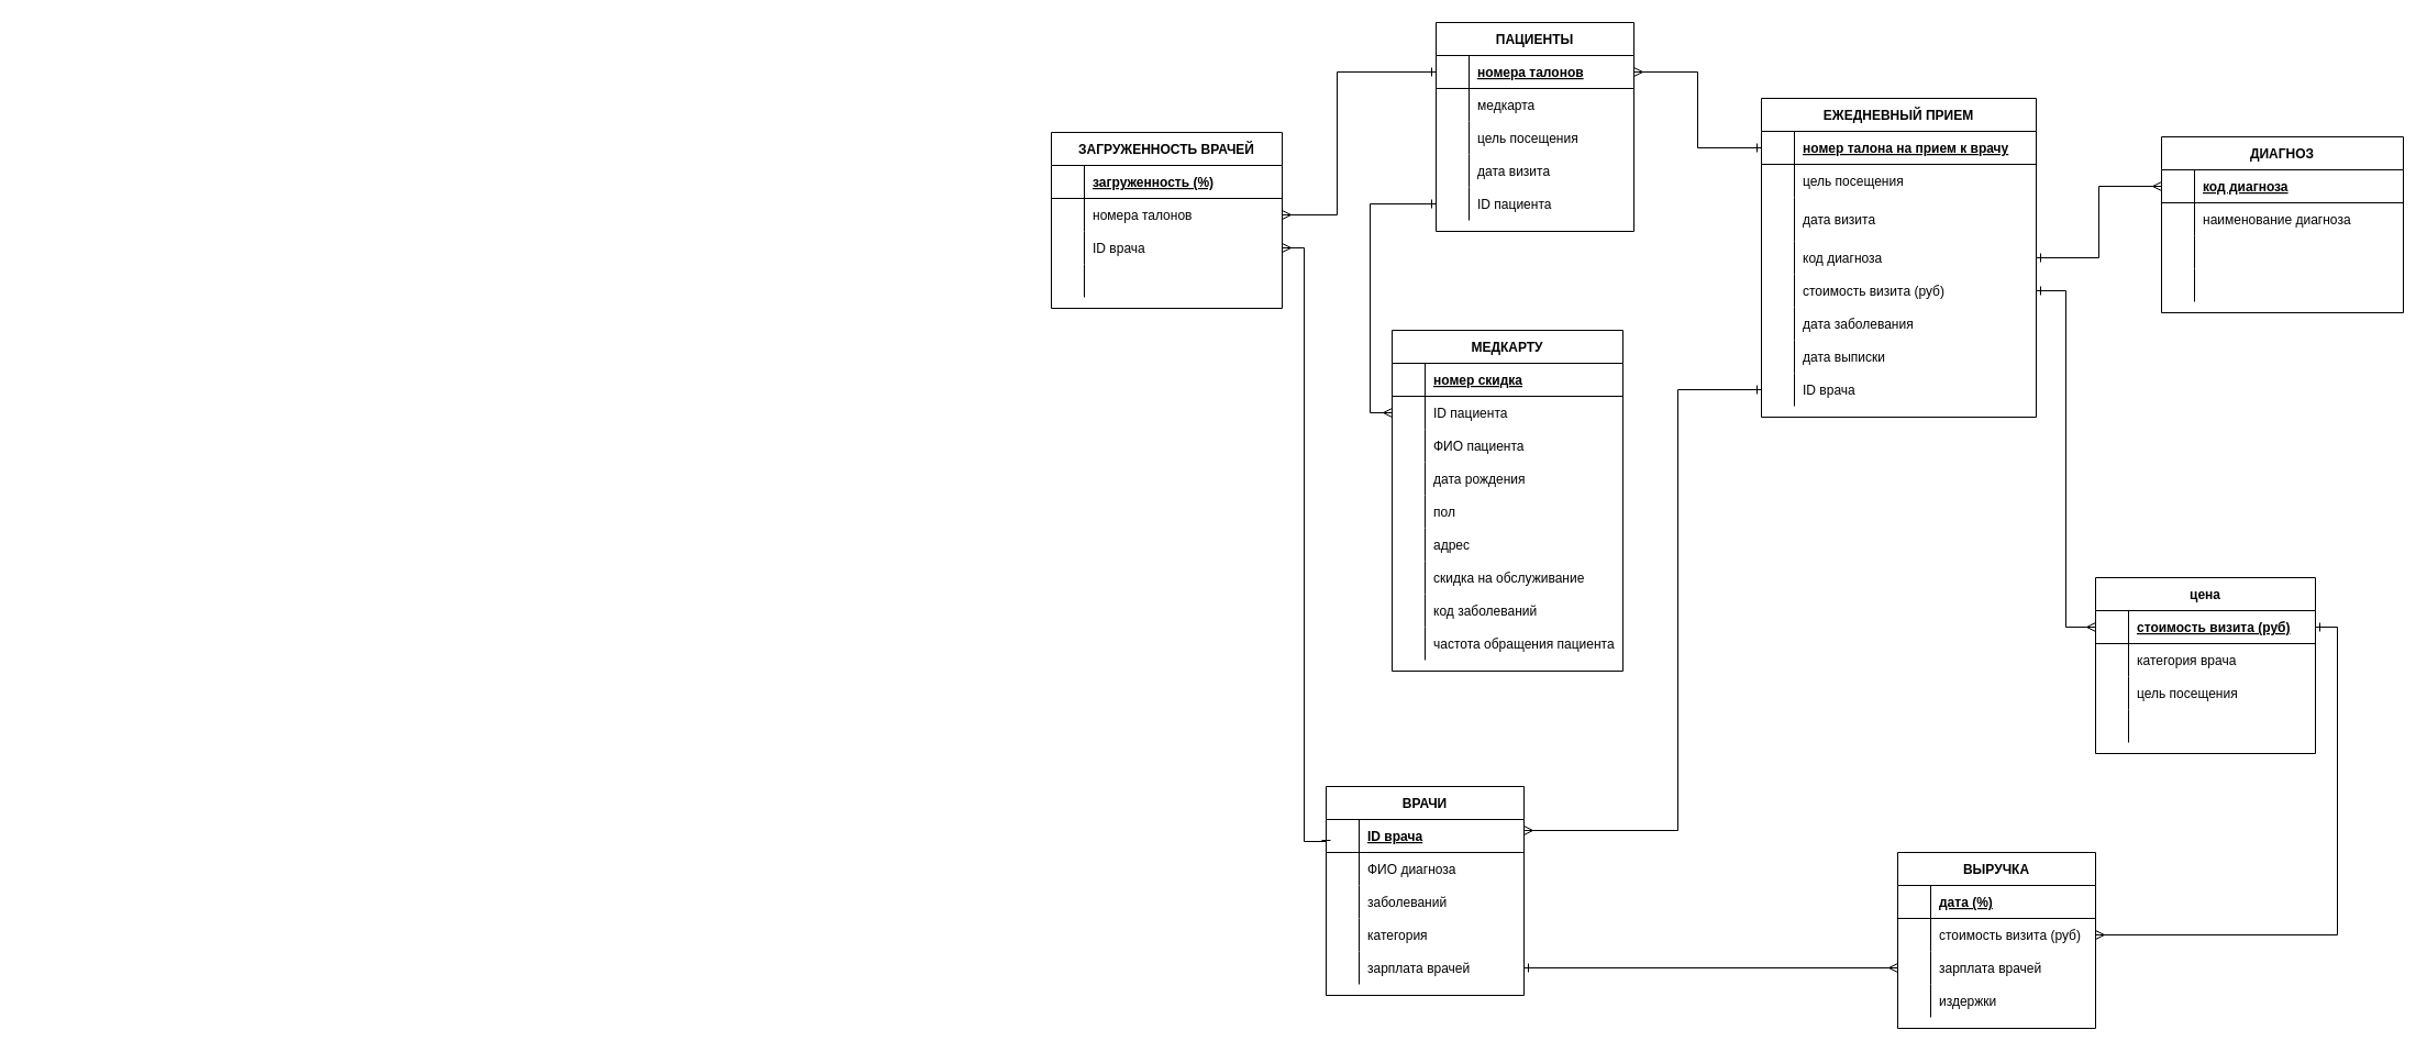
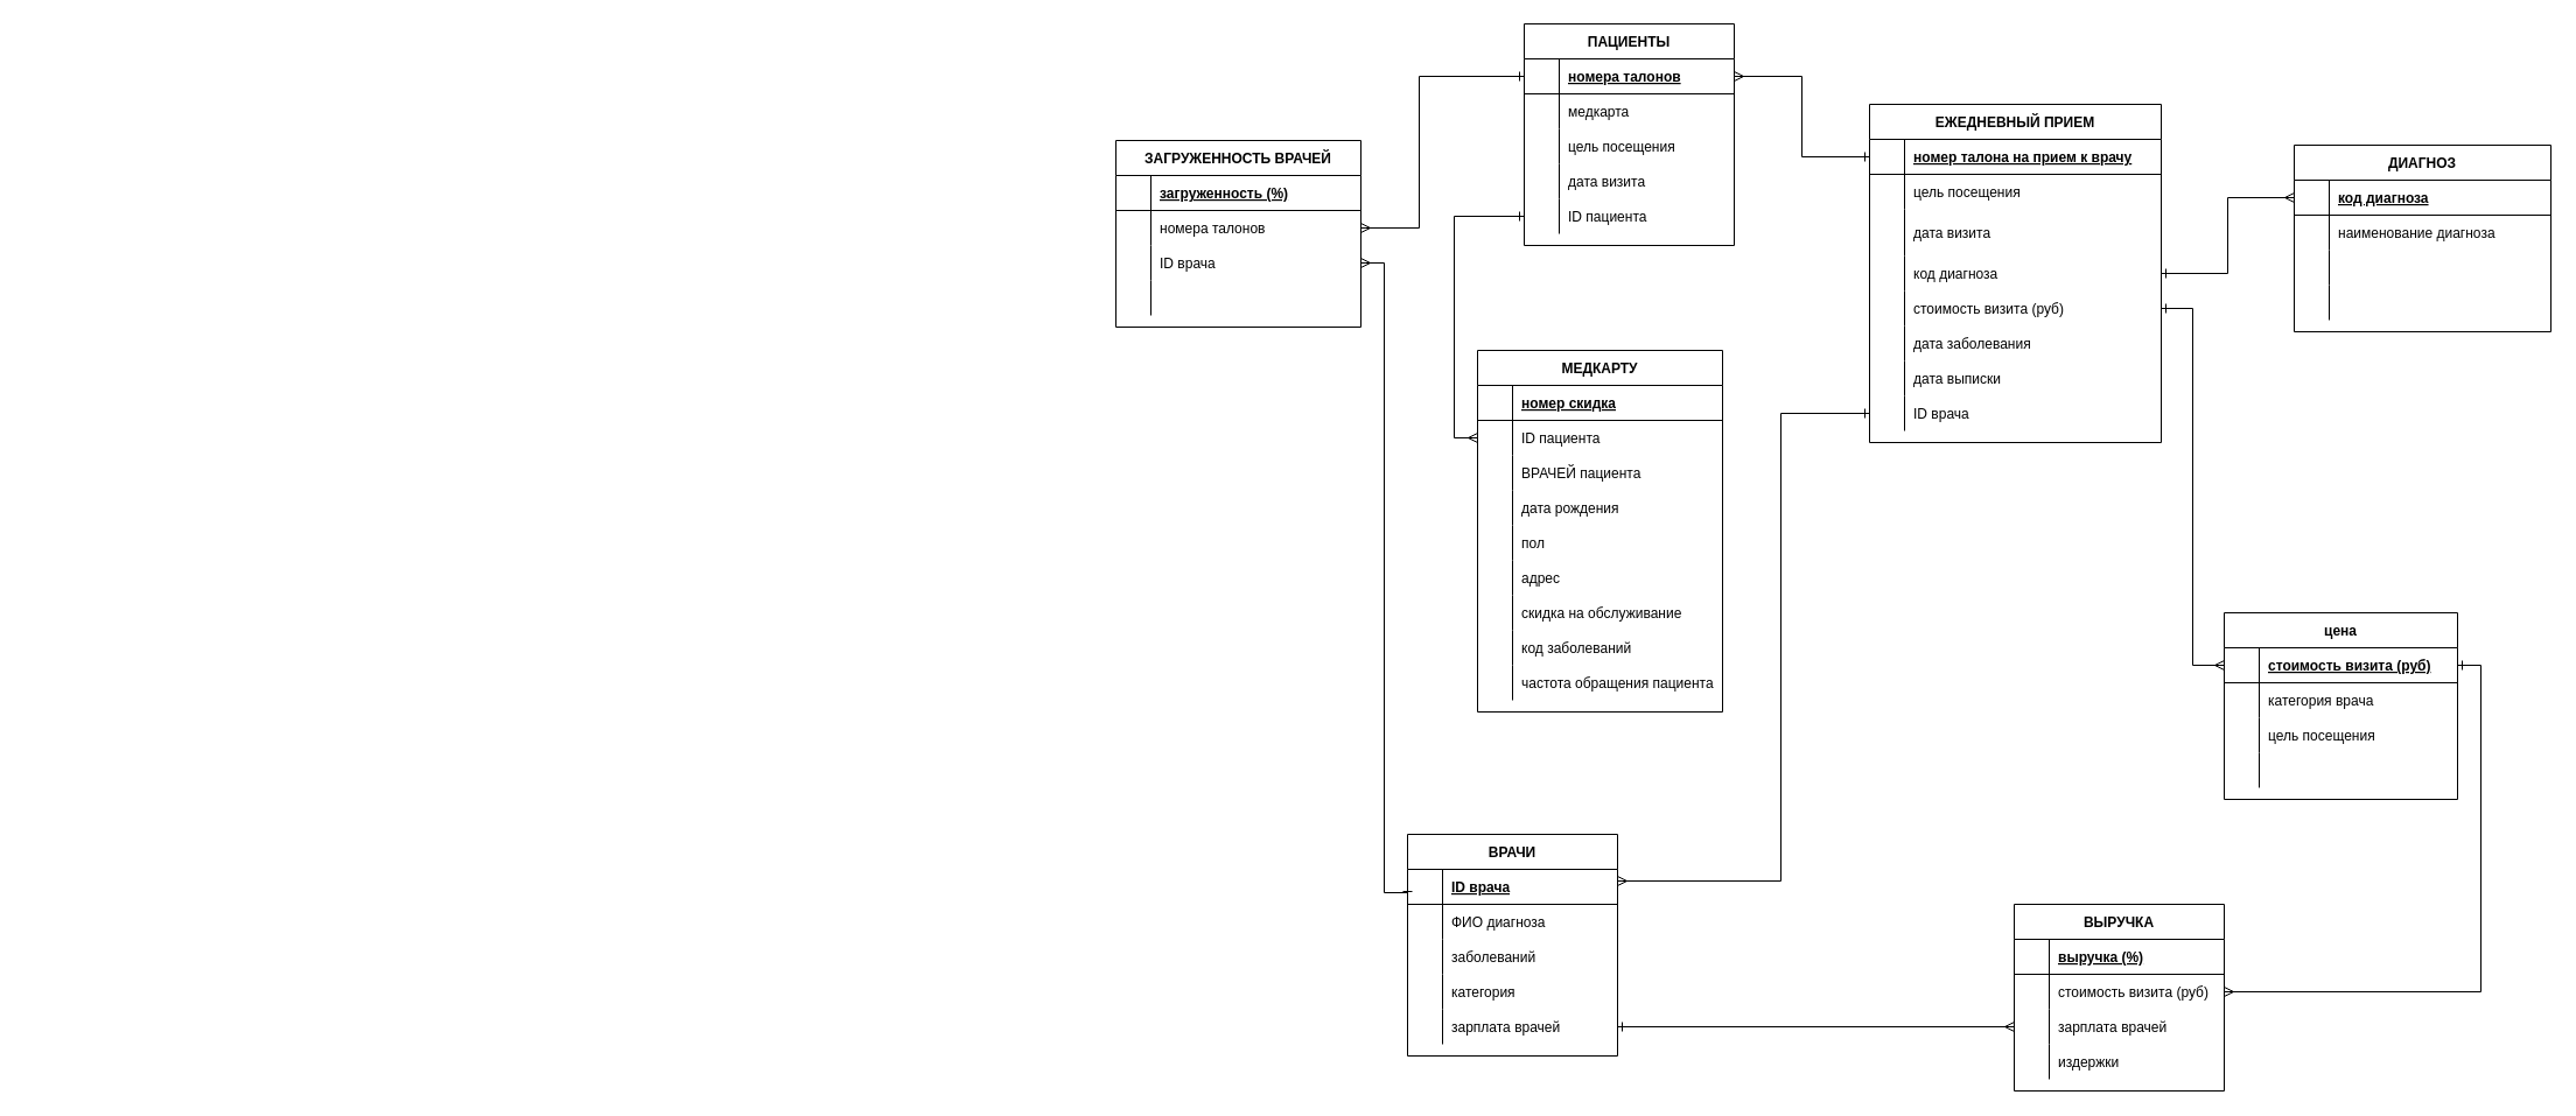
- <mxCell id="27" value="ФИО пациента" style="shape=partialRectangle;connectable=0;fillColor=none;top=0;left=0;bottom=0;right=0;align=left;spacingLeft=6;overflow=hidden;" parent="25" vertex="1"><mxGeometry x="30" width="180" height="30" as="geometry"><mxRectangle width="180" height="30" as="alternateBounds" /></mxGeometry></mxCell>
+ <mxCell id="27" value="ВРАЧЕЙ пациента" style="shape=partialRectangle;connectable=0;fillColor=none;top=0;left=0;bottom=0;right=0;align=left;spacingLeft=6;overflow=hidden;" parent="25" vertex="1"><mxGeometry x="30" width="180" height="30" as="geometry"><mxRectangle width="180" height="30" as="alternateBounds" /></mxGeometry></mxCell>
- <mxCell id="136" value="дата (%)" style="shape=partialRectangle;connectable=0;fillColor=none;top=0;left=0;bottom=0;right=0;align=left;spacingLeft=6;fontStyle=5;overflow=hidden;" vertex="1" parent="134"><mxGeometry x="30" width="150" height="30" as="geometry"><mxRectangle width="150" height="30" as="alternateBounds" /></mxGeometry></mxCell>
+ <mxCell id="136" value="выручка (%)" style="shape=partialRectangle;connectable=0;fillColor=none;top=0;left=0;bottom=0;right=0;align=left;spacingLeft=6;fontStyle=5;overflow=hidden;" vertex="1" parent="134"><mxGeometry x="30" width="150" height="30" as="geometry"><mxRectangle width="150" height="30" as="alternateBounds" /></mxGeometry></mxCell>
